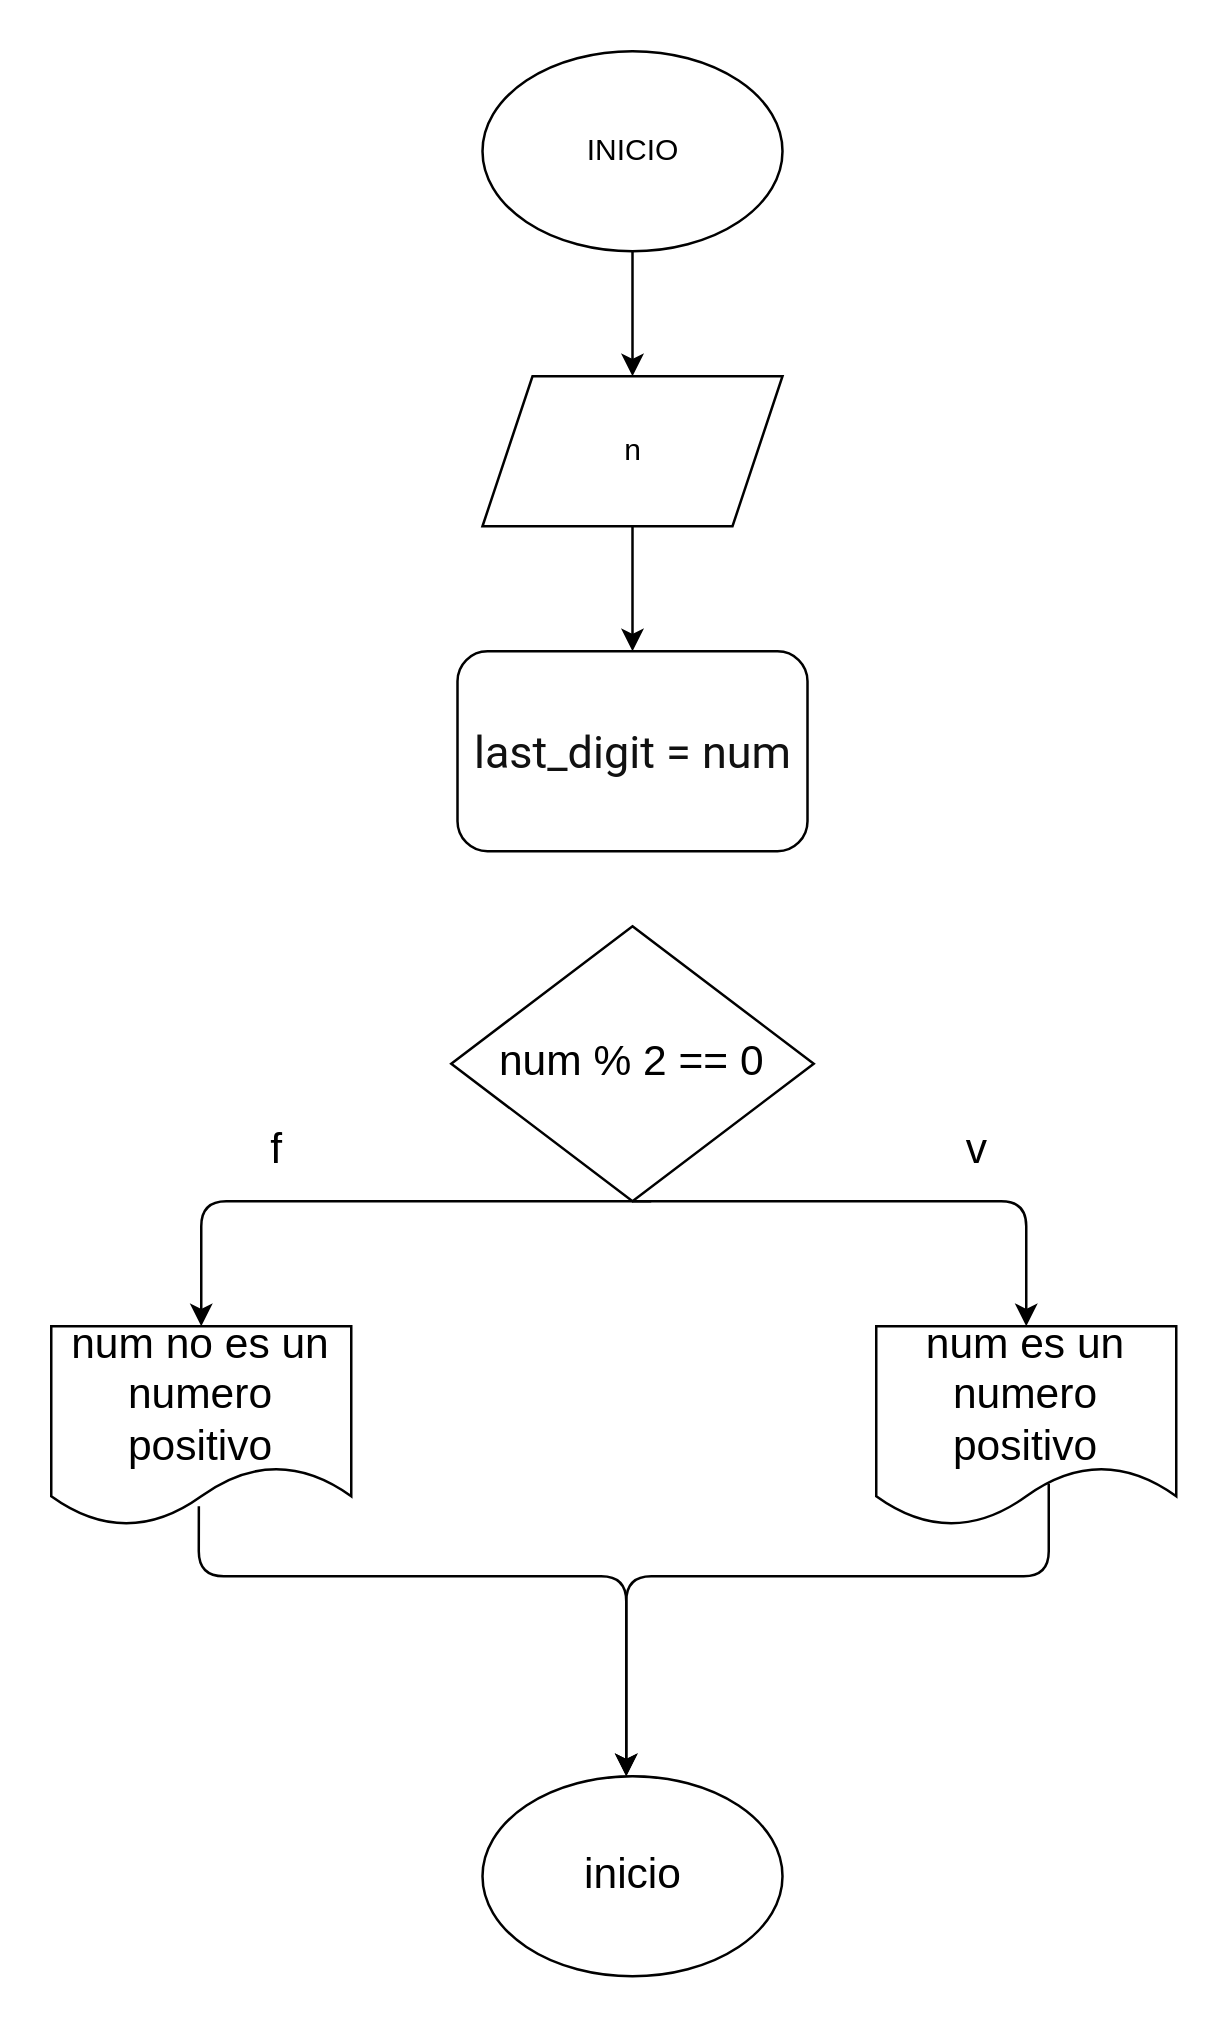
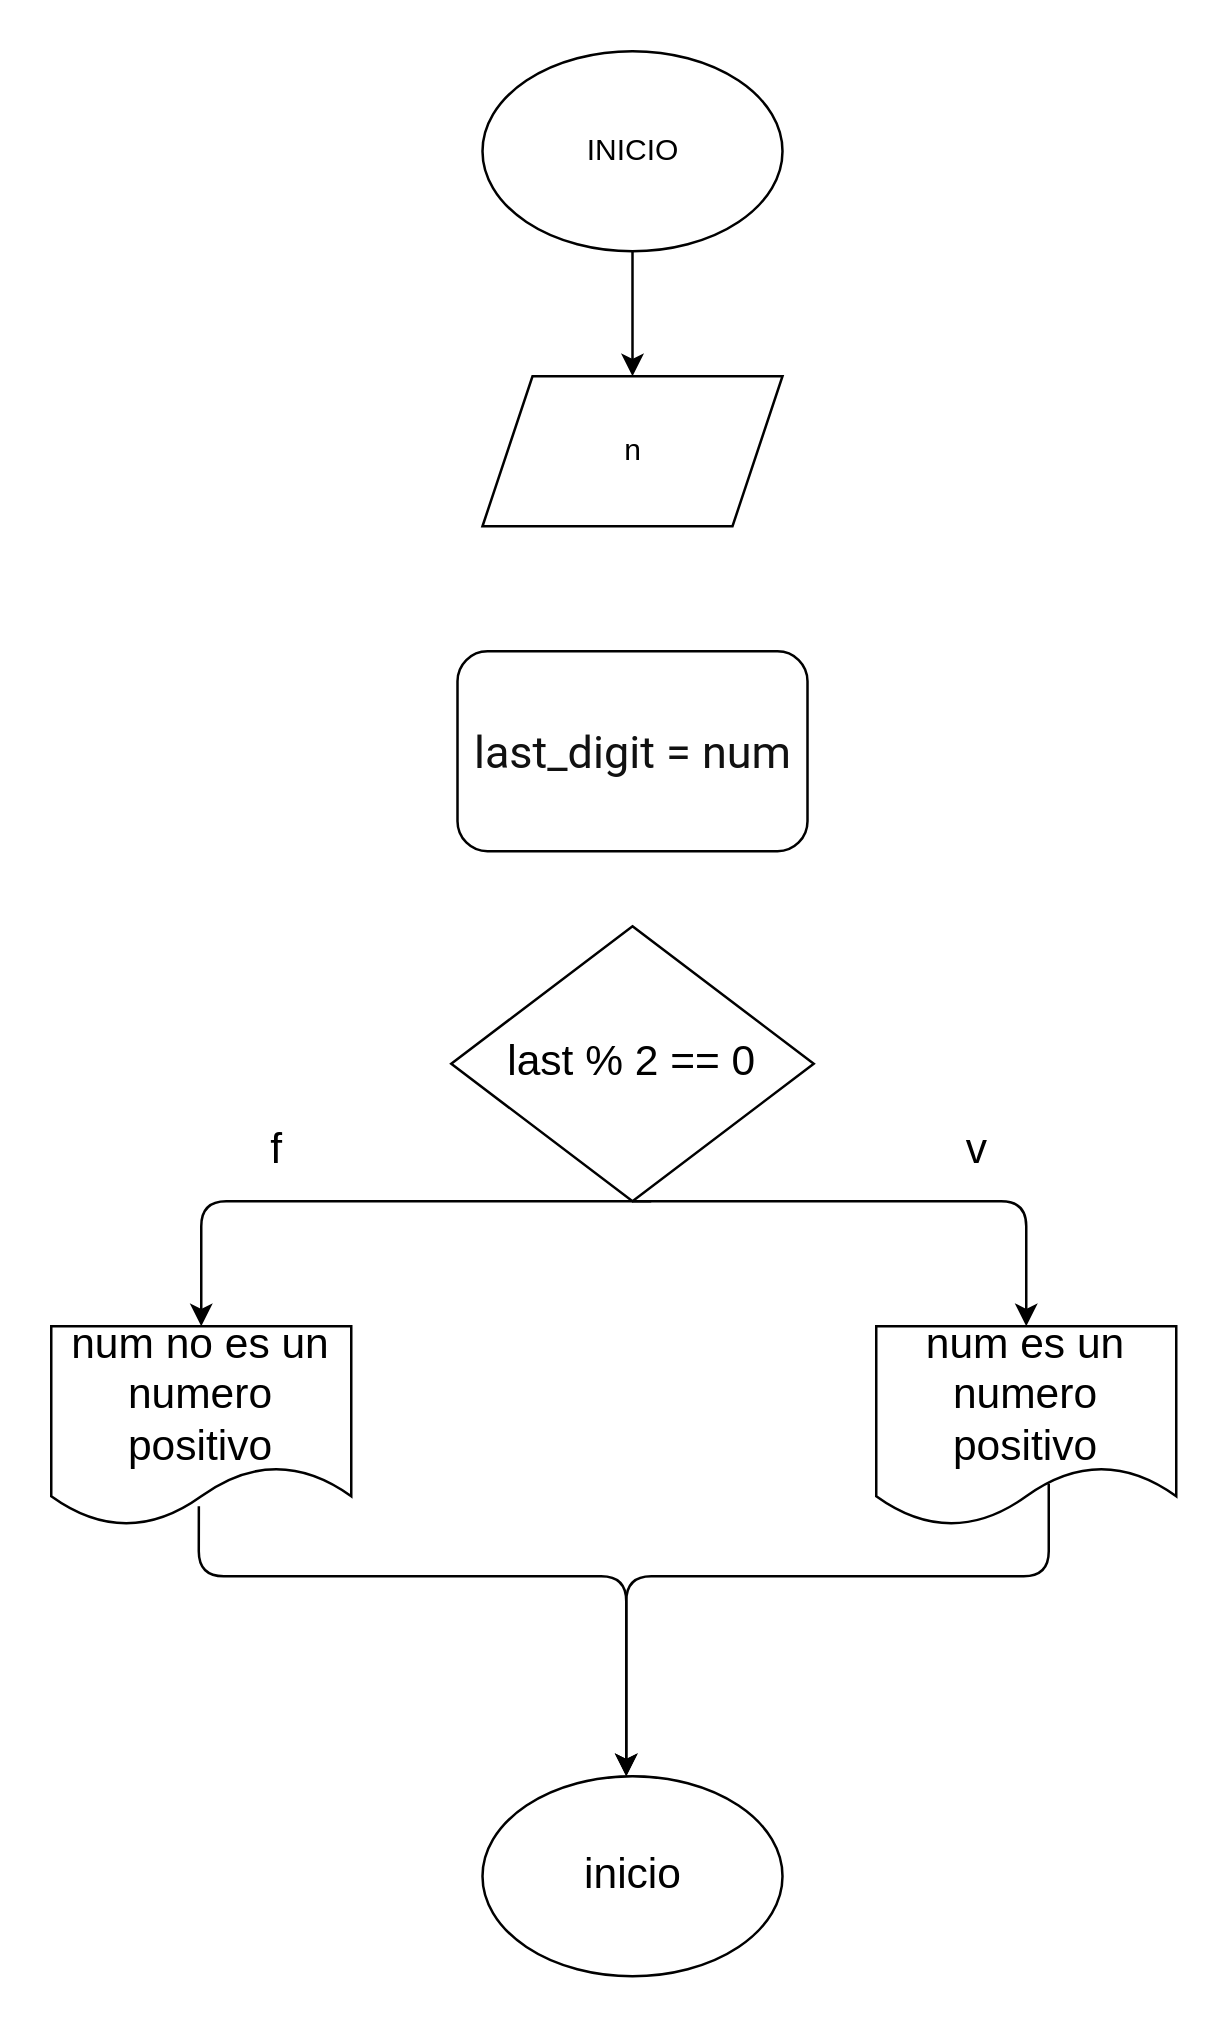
- <mxCell id="5" value="" style="endArrow=classic;html=1;exitX=0.5;exitY=1;exitDx=0;exitDy=0;" edge="1" parent="1" source="4" target="6"><mxGeometry width="50" height="50" relative="1" as="geometry"><mxPoint x="-90" y="270" as="sourcePoint" /><mxPoint x="-70" y="270" as="targetPoint" /></mxGeometry></mxCell>
- <mxCell id="7" value="num % 2 == 0" style="rhombus;whiteSpace=wrap;html=1;fontSize=17;" vertex="1" parent="1"><mxGeometry x="180" y="370" width="145" height="110" as="geometry" /></mxCell>
+ <mxCell id="7" value="last % 2 == 0" style="rhombus;whiteSpace=wrap;html=1;fontSize=17;" vertex="1" parent="1"><mxGeometry x="180" y="370" width="145" height="110" as="geometry" /></mxCell>
